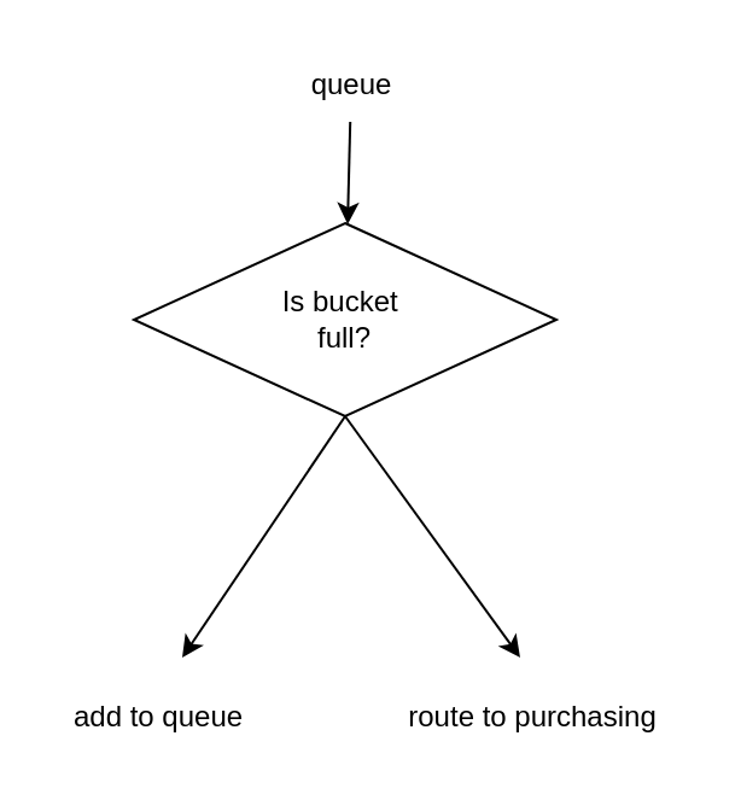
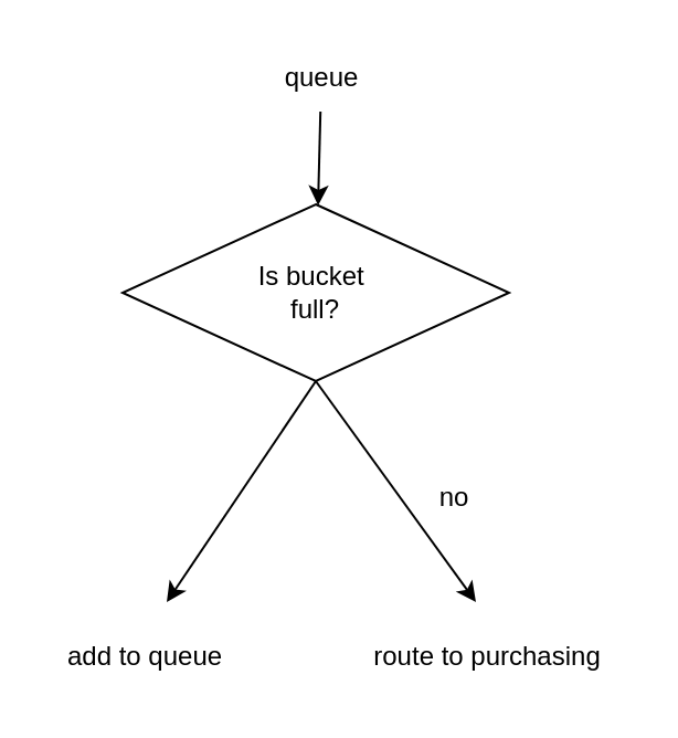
+ <mxCell id="9" value="no" style="text;html=1;align=center;verticalAlign=middle;resizable=0;points=[];autosize=1;strokeColor=none;fillColor=none;" vertex="1" parent="1"><mxGeometry x="185" y="210" width="40" height="30" as="geometry" /></mxCell>
